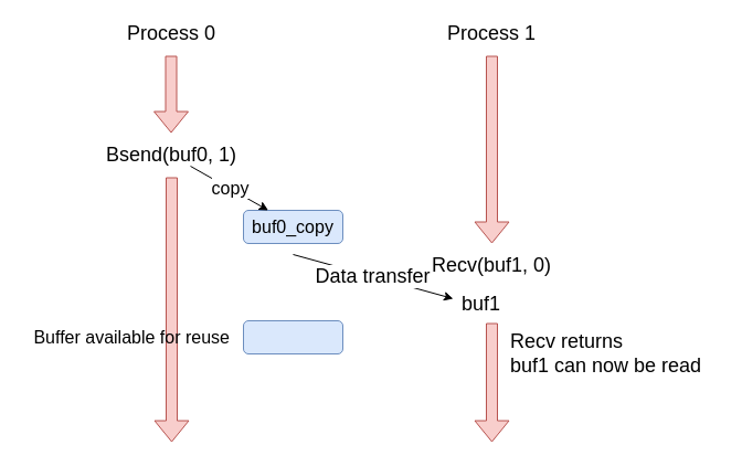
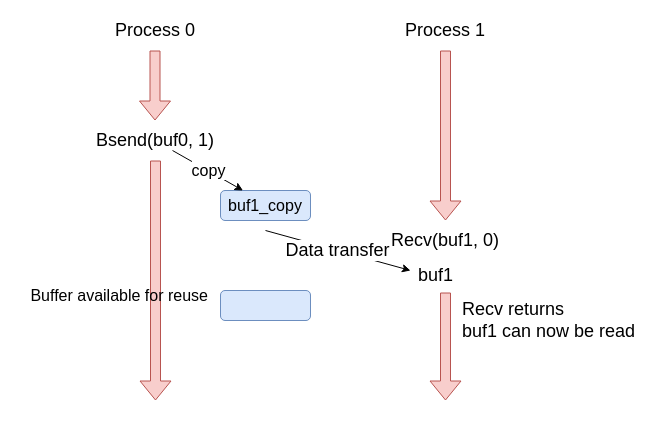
- <mxCell id="13" value="buf0_copy" style="rounded=1;whiteSpace=wrap;html=1;fillColor=#dae8fc;strokeColor=#6c8ebf;fontSize=16;" vertex="1" parent="1"><mxGeometry x="220" y="190" width="90" height="30" as="geometry" /></mxCell>
+ <mxCell id="13" value="buf1_copy" style="rounded=1;whiteSpace=wrap;html=1;fillColor=#dae8fc;strokeColor=#6c8ebf;fontSize=16;" vertex="1" parent="1"><mxGeometry x="220" y="190" width="90" height="30" as="geometry" /></mxCell>
- <mxCell id="16" value="Buffer available for reuse" style="text;html=1;strokeColor=none;fillColor=none;align=right;verticalAlign=middle;whiteSpace=wrap;rounded=0;fontSize=16;" vertex="1" parent="1"><mxGeometry x="20" y="295" width="190" height="20" as="geometry" /></mxCell>
+ <mxCell id="16" value="Buffer available for reuse" style="text;html=1;strokeColor=none;fillColor=none;align=right;verticalAlign=middle;whiteSpace=wrap;rounded=0;fontSize=16;" vertex="1" parent="1"><mxGeometry x="20" y="285" width="190" height="20" as="geometry" /></mxCell>
